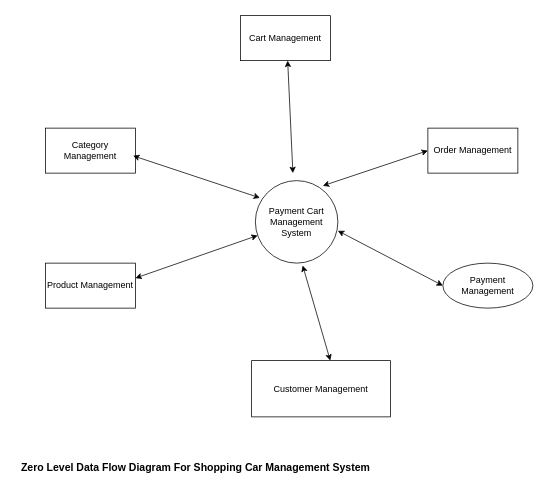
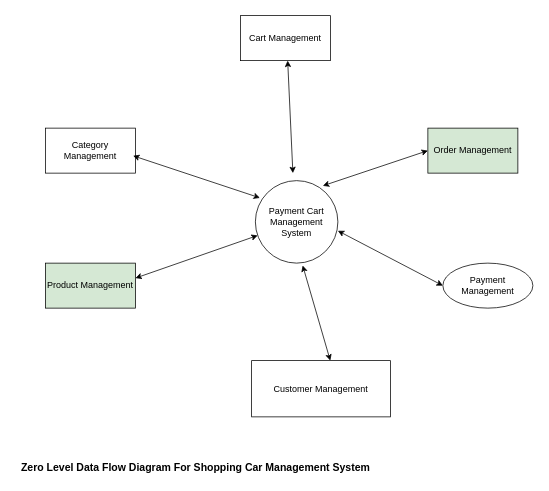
- <mxCell id="7" value="Order Management" style="rounded=0;whiteSpace=wrap;html=1;" vertex="1" parent="1"><mxGeometry x="570" y="170" width="120" height="60" as="geometry" /></mxCell>
+ <mxCell id="7" value="Order Management" style="rounded=0;whiteSpace=wrap;html=1;fillColor=#d5e8d4;" vertex="1" parent="1"><mxGeometry x="570" y="170" width="120" height="60" as="geometry" /></mxCell>
- <mxCell id="5" value="Product Management&lt;br&gt;" style="rounded=0;whiteSpace=wrap;html=1;" vertex="1" parent="1"><mxGeometry x="60" y="350" width="120" height="60" as="geometry" /></mxCell>
+ <mxCell id="5" value="Product Management&lt;br&gt;" style="rounded=0;whiteSpace=wrap;html=1;fillColor=#d5e8d4;" vertex="1" parent="1"><mxGeometry x="60" y="350" width="120" height="60" as="geometry" /></mxCell>
